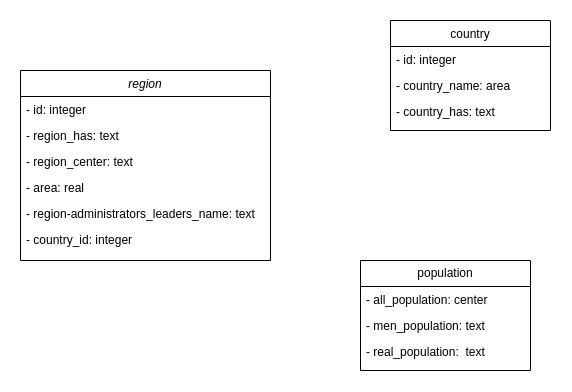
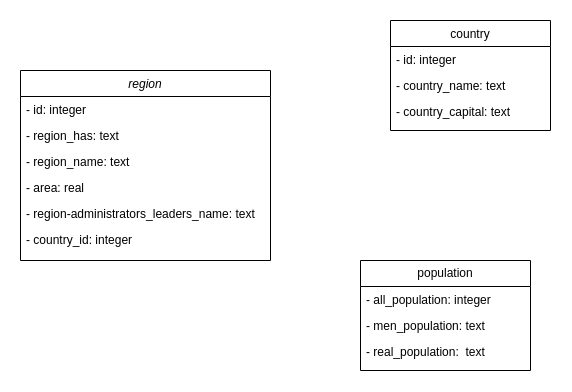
- <mxCell id="11" value="- country_name: area" style="text;align=left;verticalAlign=top;spacingLeft=4;spacingRight=4;overflow=hidden;rotatable=0;points=[[0,0.5],[1,0.5]];portConstraint=eastwest;rounded=0;shadow=0;html=0;" parent="9" vertex="1"><mxGeometry y="52" width="160" height="26" as="geometry" /></mxCell>
+ <mxCell id="11" value="- country_name: text" style="text;align=left;verticalAlign=top;spacingLeft=4;spacingRight=4;overflow=hidden;rotatable=0;points=[[0,0.5],[1,0.5]];portConstraint=eastwest;rounded=0;shadow=0;html=0;" parent="9" vertex="1"><mxGeometry y="52" width="160" height="26" as="geometry" /></mxCell>
- <mxCell id="12" value="- country_has: text" style="text;align=left;verticalAlign=top;spacingLeft=4;spacingRight=4;overflow=hidden;rotatable=0;points=[[0,0.5],[1,0.5]];portConstraint=eastwest;rounded=0;shadow=0;html=0;" parent="9" vertex="1"><mxGeometry y="78" width="160" height="26" as="geometry" /></mxCell>
+ <mxCell id="12" value="- country_capital: text" style="text;align=left;verticalAlign=top;spacingLeft=4;spacingRight=4;overflow=hidden;rotatable=0;points=[[0,0.5],[1,0.5]];portConstraint=eastwest;rounded=0;shadow=0;html=0;" parent="9" vertex="1"><mxGeometry y="78" width="160" height="26" as="geometry" /></mxCell>
- <mxCell id="5" value="- region_center: text" style="text;align=left;verticalAlign=top;spacingLeft=4;spacingRight=4;overflow=hidden;rotatable=0;points=[[0,0.5],[1,0.5]];portConstraint=eastwest;rounded=0;shadow=0;html=0;" parent="2" vertex="1"><mxGeometry y="78" width="250" height="26" as="geometry" /></mxCell>
+ <mxCell id="5" value="- region_name: text" style="text;align=left;verticalAlign=top;spacingLeft=4;spacingRight=4;overflow=hidden;rotatable=0;points=[[0,0.5],[1,0.5]];portConstraint=eastwest;rounded=0;shadow=0;html=0;" parent="2" vertex="1"><mxGeometry y="78" width="250" height="26" as="geometry" /></mxCell>
- <mxCell id="14" value="- all_population: center" style="text;align=left;verticalAlign=top;spacingLeft=4;spacingRight=4;overflow=hidden;rotatable=0;points=[[0,0.5],[1,0.5]];portConstraint=eastwest;" parent="13" vertex="1"><mxGeometry y="26" width="170" height="26" as="geometry" /></mxCell>
+ <mxCell id="14" value="- all_population: integer" style="text;align=left;verticalAlign=top;spacingLeft=4;spacingRight=4;overflow=hidden;rotatable=0;points=[[0,0.5],[1,0.5]];portConstraint=eastwest;" parent="13" vertex="1"><mxGeometry y="26" width="170" height="26" as="geometry" /></mxCell>
